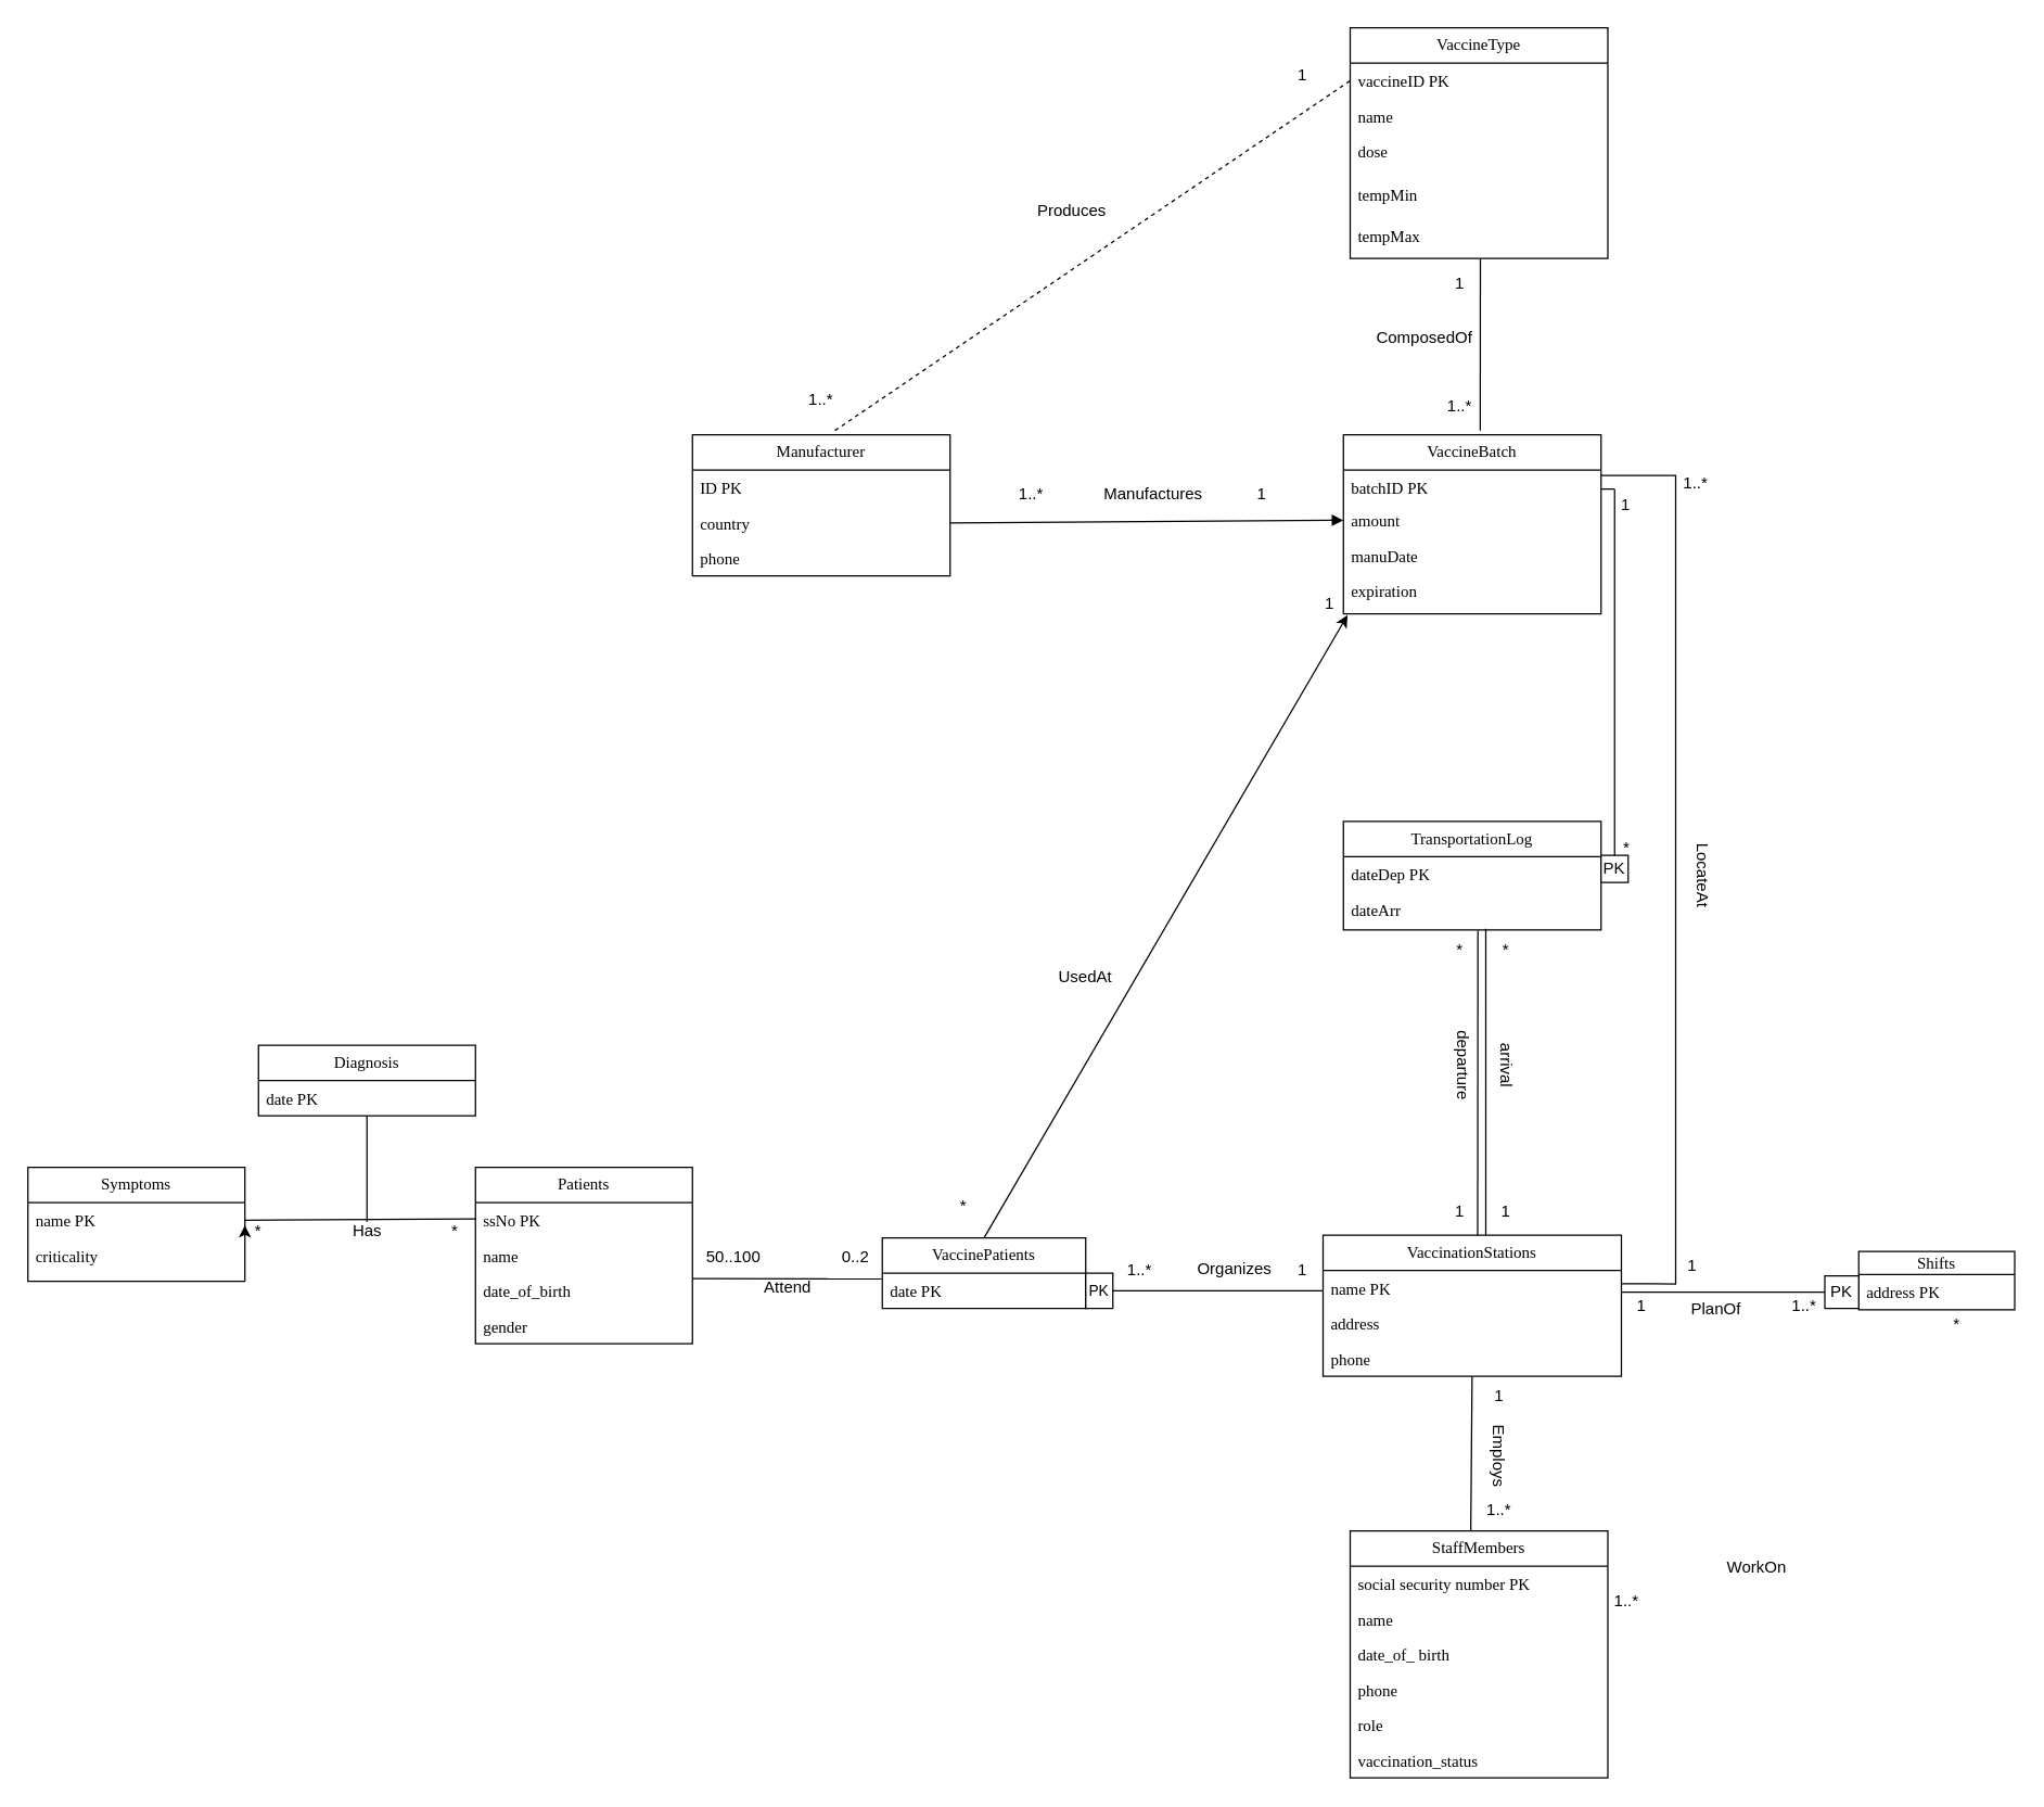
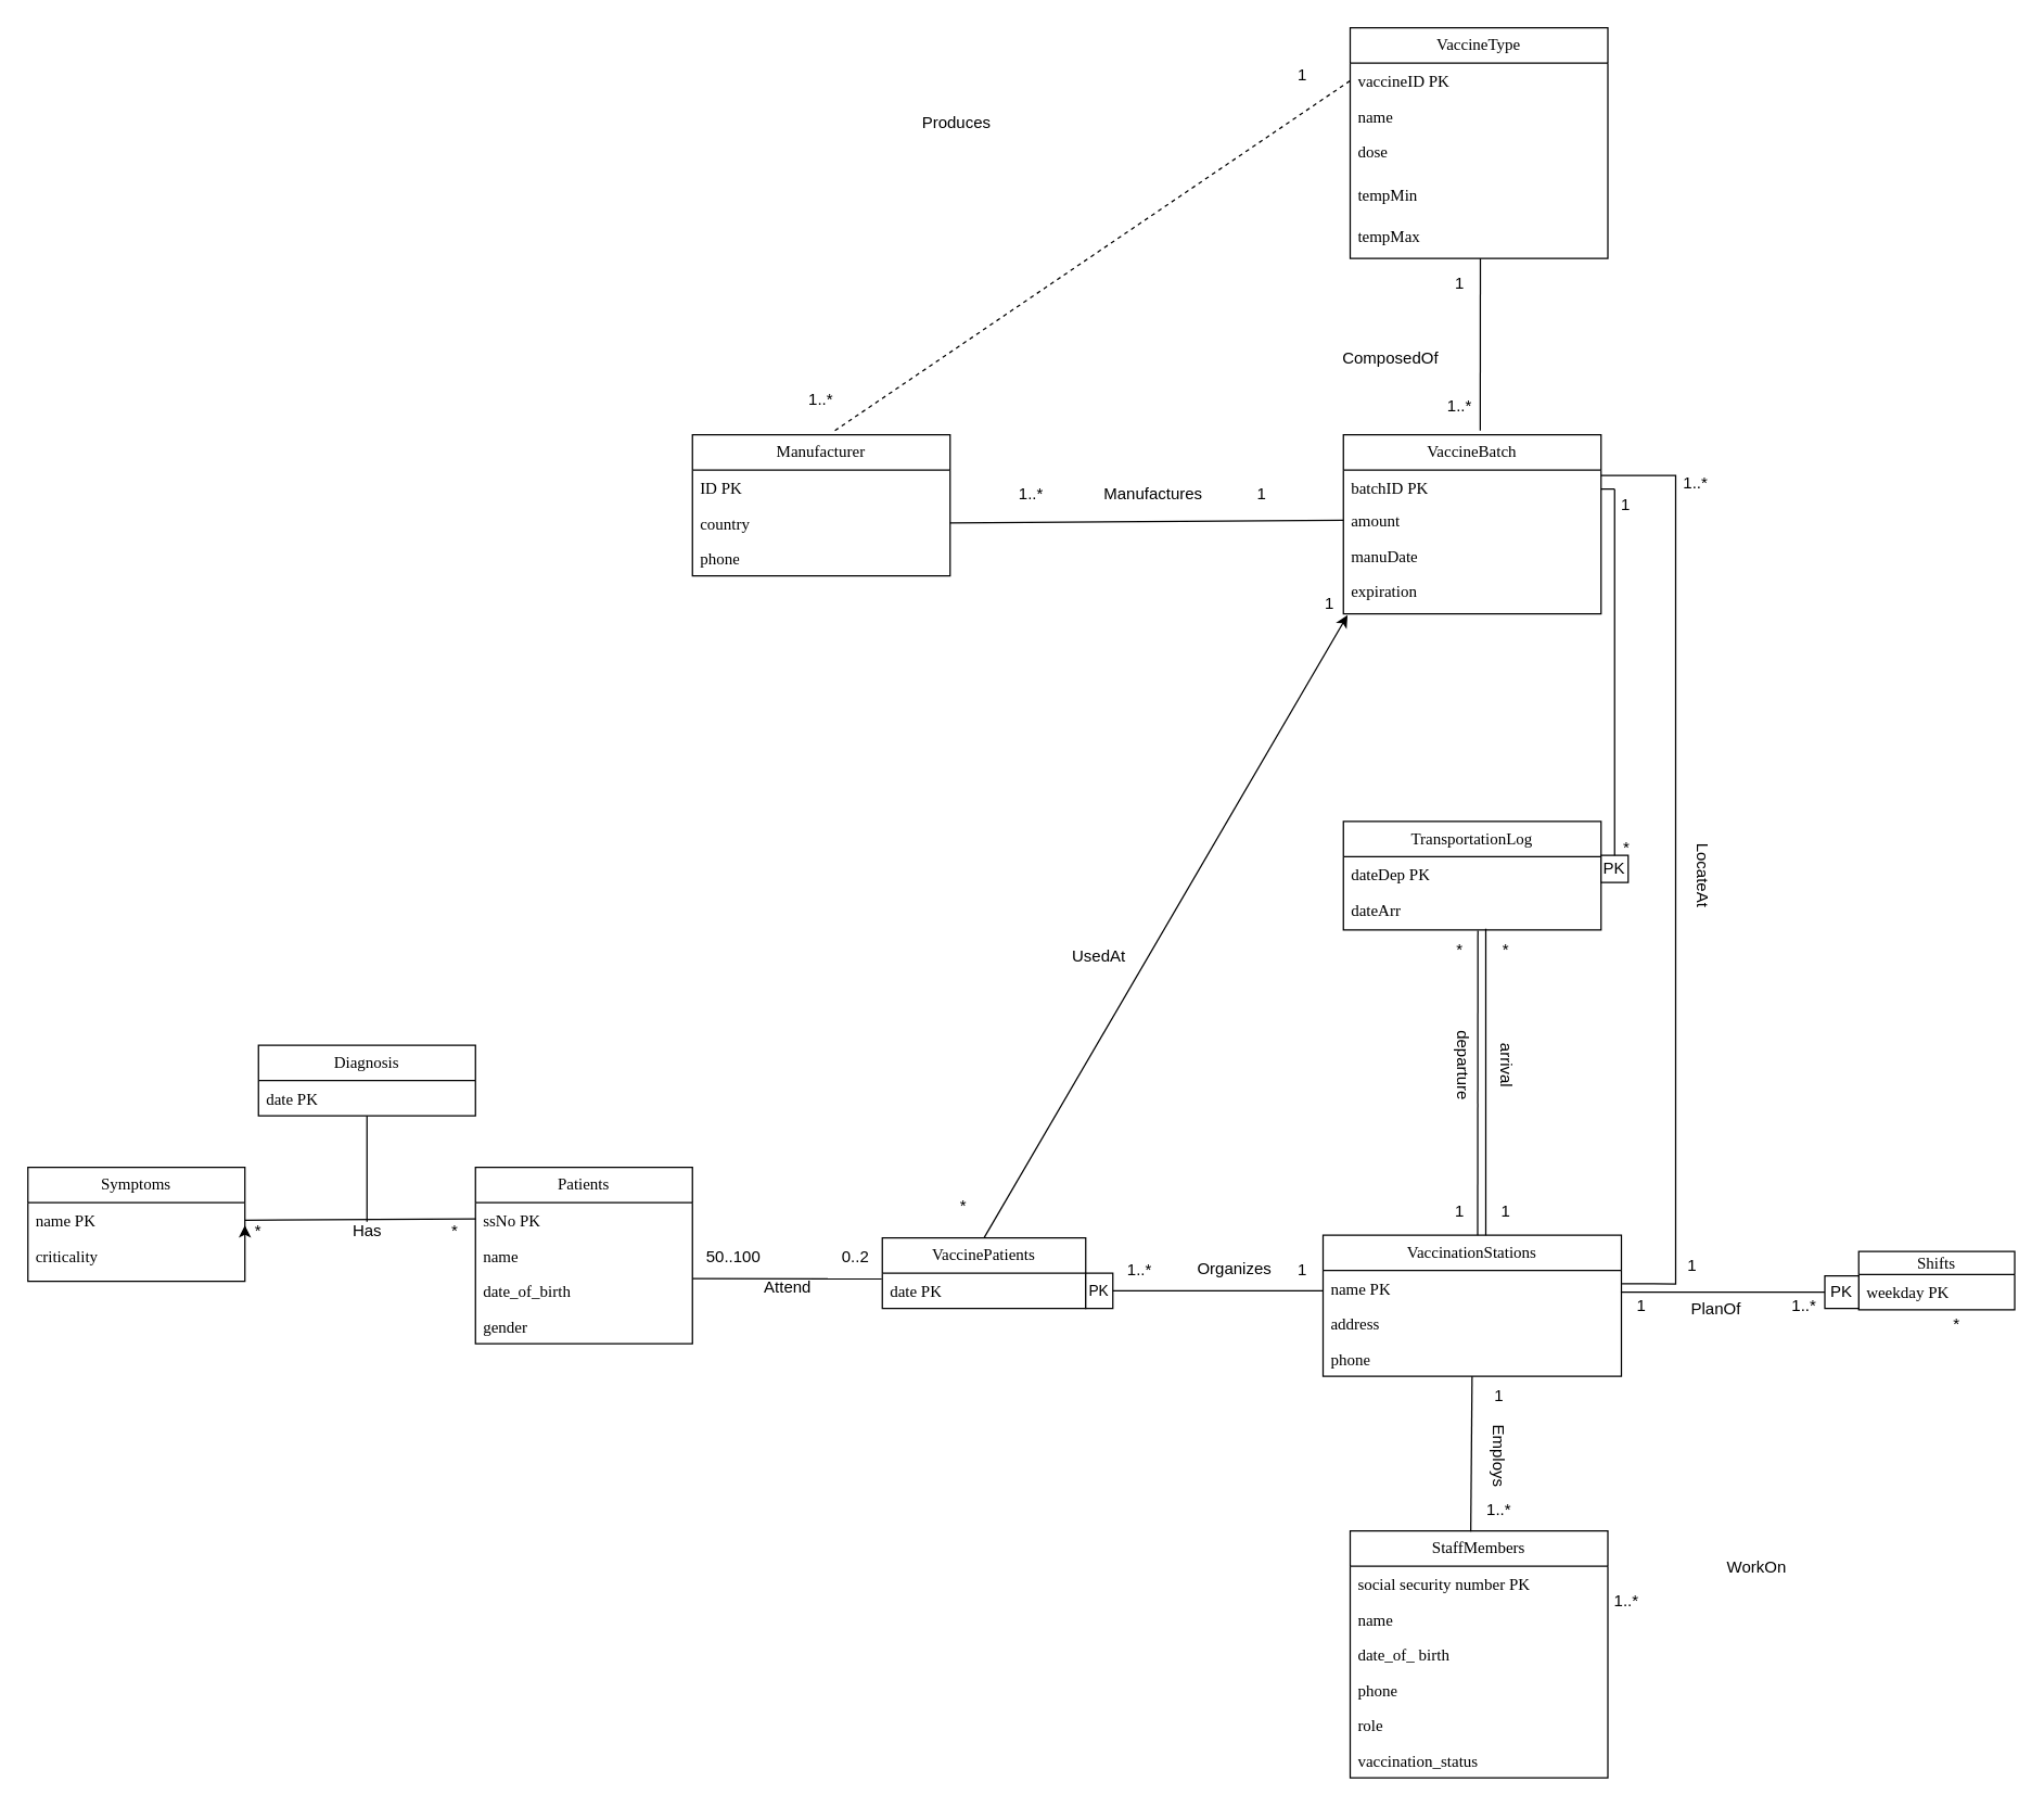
- <mxCell id="102" value="Produces" style="text;html=1;strokeColor=none;fillColor=none;align=center;verticalAlign=middle;whiteSpace=wrap;rounded=0;" vertex="1" parent="1"><mxGeometry x="760" y="140" width="60" height="30" as="geometry" /></mxCell>
+ <mxCell id="102" value="Produces" style="text;html=1;strokeColor=none;fillColor=none;align=center;verticalAlign=middle;whiteSpace=wrap;rounded=0;" vertex="1" parent="1"><mxGeometry x="675" y="75" width="60" height="30" as="geometry" /></mxCell>
- <mxCell id="52" value="ComposedOf" style="text;html=1;strokeColor=none;fillColor=none;align=center;verticalAlign=middle;whiteSpace=wrap;rounded=0;" parent="1" vertex="1"><mxGeometry x="1020" y="240" width="60" height="18.5" as="geometry" /></mxCell>
+ <mxCell id="52" value="ComposedOf" style="text;html=1;strokeColor=none;fillColor=none;align=center;verticalAlign=middle;whiteSpace=wrap;rounded=0;" parent="1" vertex="1"><mxGeometry x="995" y="255" width="60" height="18.5" as="geometry" /></mxCell>
- <mxCell id="46" value="" style="endArrow=block;html=1;rounded=0;exitX=1;exitY=0.5;exitDx=0;exitDy=0;entryX=0;entryY=0.5;entryDx=0;entryDy=0;" parent="1" source="9" target="13" edge="1"><mxGeometry width="50" height="50" relative="1" as="geometry"><mxPoint x="600" y="440" as="sourcePoint" /><mxPoint x="620" y="390" as="targetPoint" /></mxGeometry></mxCell>
+ <mxCell id="46" value="" style="endArrow=none;html=1;rounded=0;exitX=1;exitY=0.5;exitDx=0;exitDy=0;entryX=0;entryY=0.5;entryDx=0;entryDy=0;" parent="1" source="9" target="13" edge="1"><mxGeometry width="50" height="50" relative="1" as="geometry"><mxPoint x="600" y="440" as="sourcePoint" /><mxPoint x="620" y="390" as="targetPoint" /></mxGeometry></mxCell>
- <mxCell id="82" value="UsedAt" style="text;html=1;strokeColor=none;fillColor=none;align=center;verticalAlign=middle;whiteSpace=wrap;rounded=0;" parent="1" vertex="1"><mxGeometry x="770" y="705" width="60" height="30" as="geometry" /></mxCell>
+ <mxCell id="82" value="UsedAt" style="text;html=1;strokeColor=none;fillColor=none;align=center;verticalAlign=middle;whiteSpace=wrap;rounded=0;" parent="1" vertex="1"><mxGeometry x="780" y="690" width="60" height="30" as="geometry" /></mxCell>
- <mxCell id="30" value="address PK" style="text;strokeColor=none;fillColor=none;align=left;verticalAlign=top;spacingLeft=4;spacingRight=4;overflow=hidden;rotatable=0;points=[[0,0.5],[1,0.5]];portConstraint=eastwest;whiteSpace=wrap;html=1;fontFamily=Times New Roman;" parent="29" vertex="1"><mxGeometry y="17" width="115" height="26" as="geometry" /></mxCell>
+ <mxCell id="30" value="weekday PK" style="text;strokeColor=none;fillColor=none;align=left;verticalAlign=top;spacingLeft=4;spacingRight=4;overflow=hidden;rotatable=0;points=[[0,0.5],[1,0.5]];portConstraint=eastwest;whiteSpace=wrap;html=1;fontFamily=Times New Roman;" parent="29" vertex="1"><mxGeometry y="17" width="115" height="26" as="geometry" /></mxCell>
